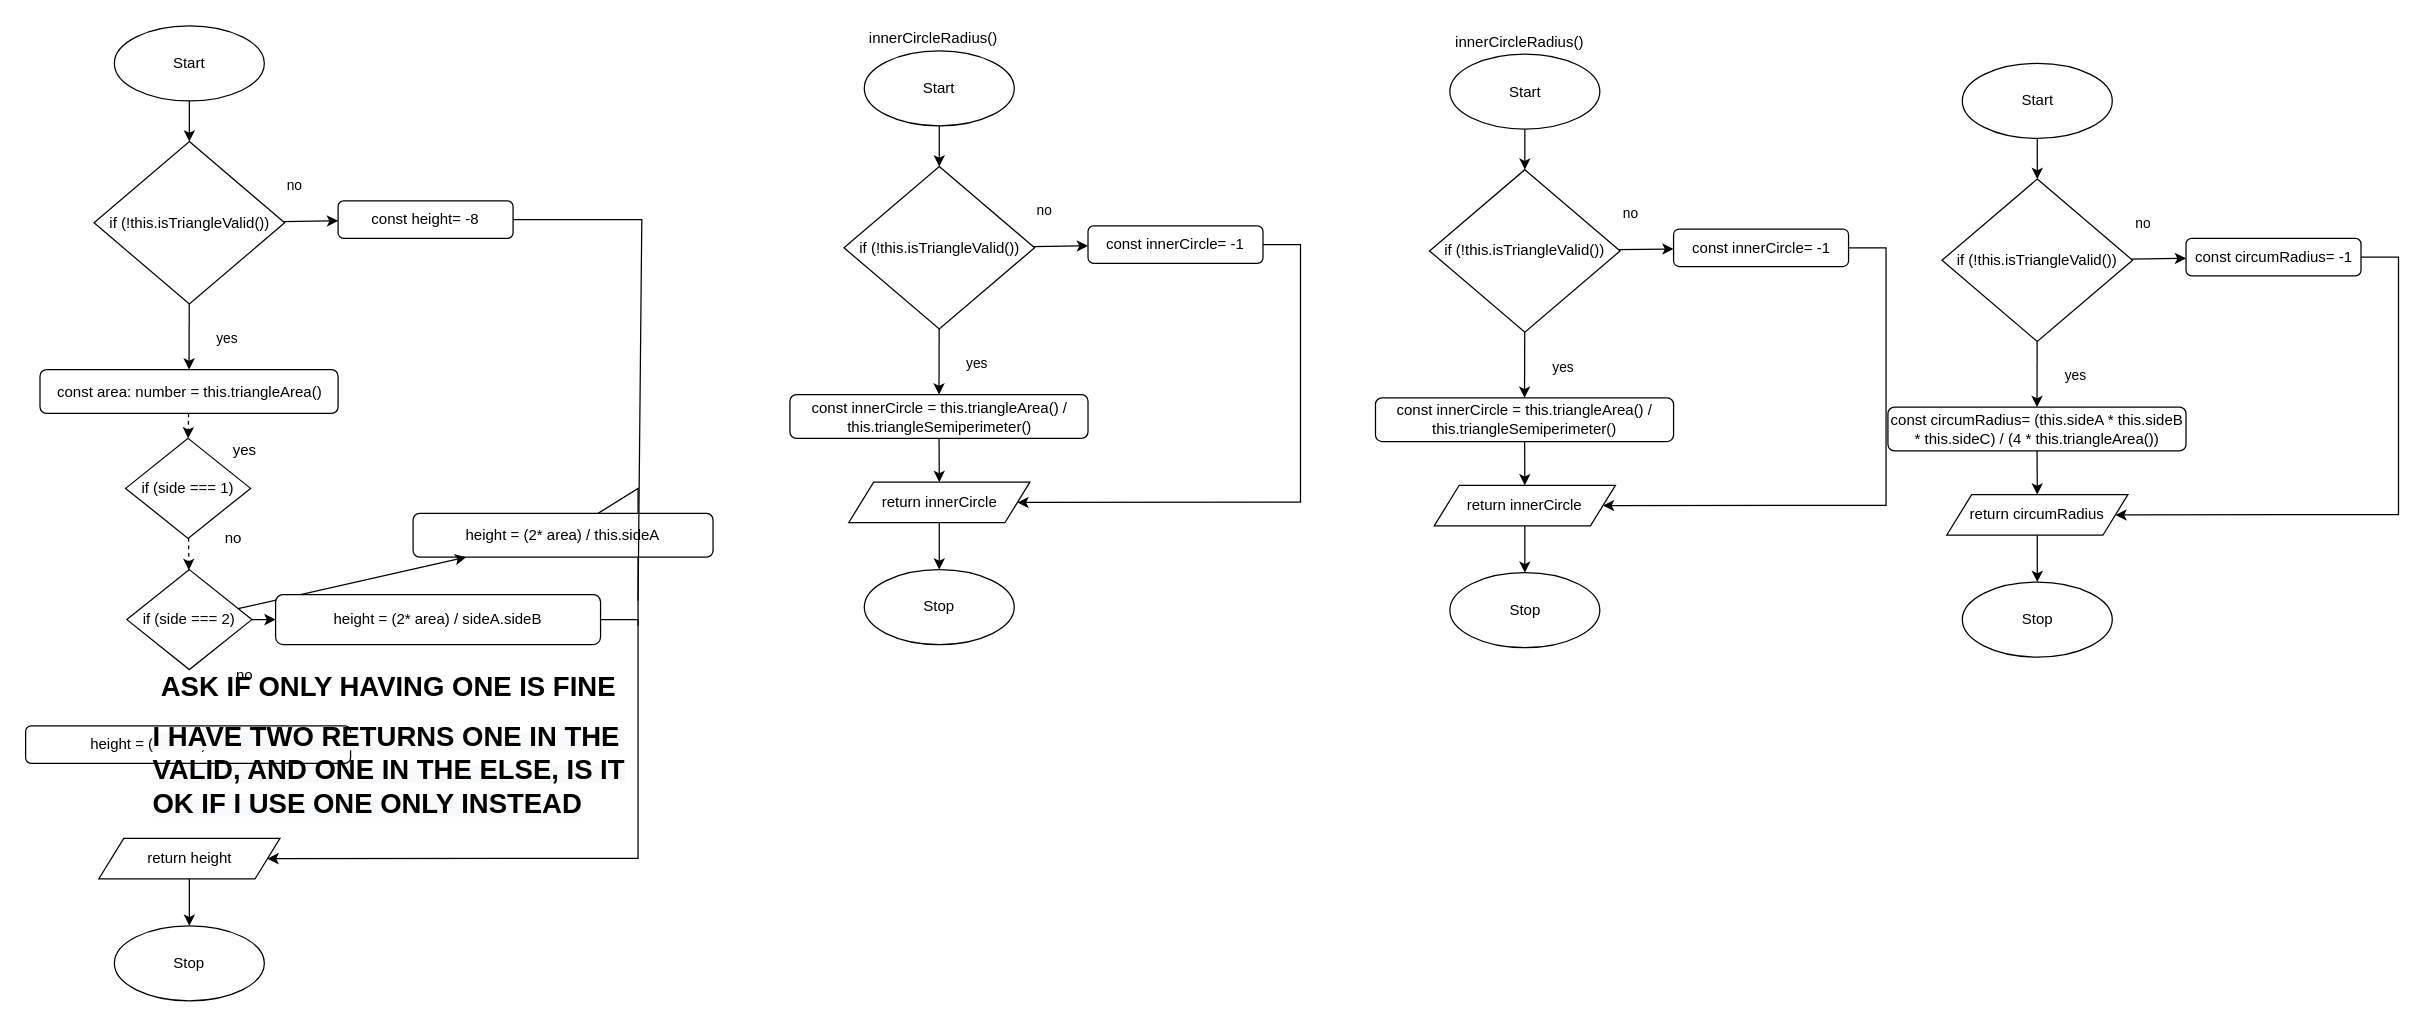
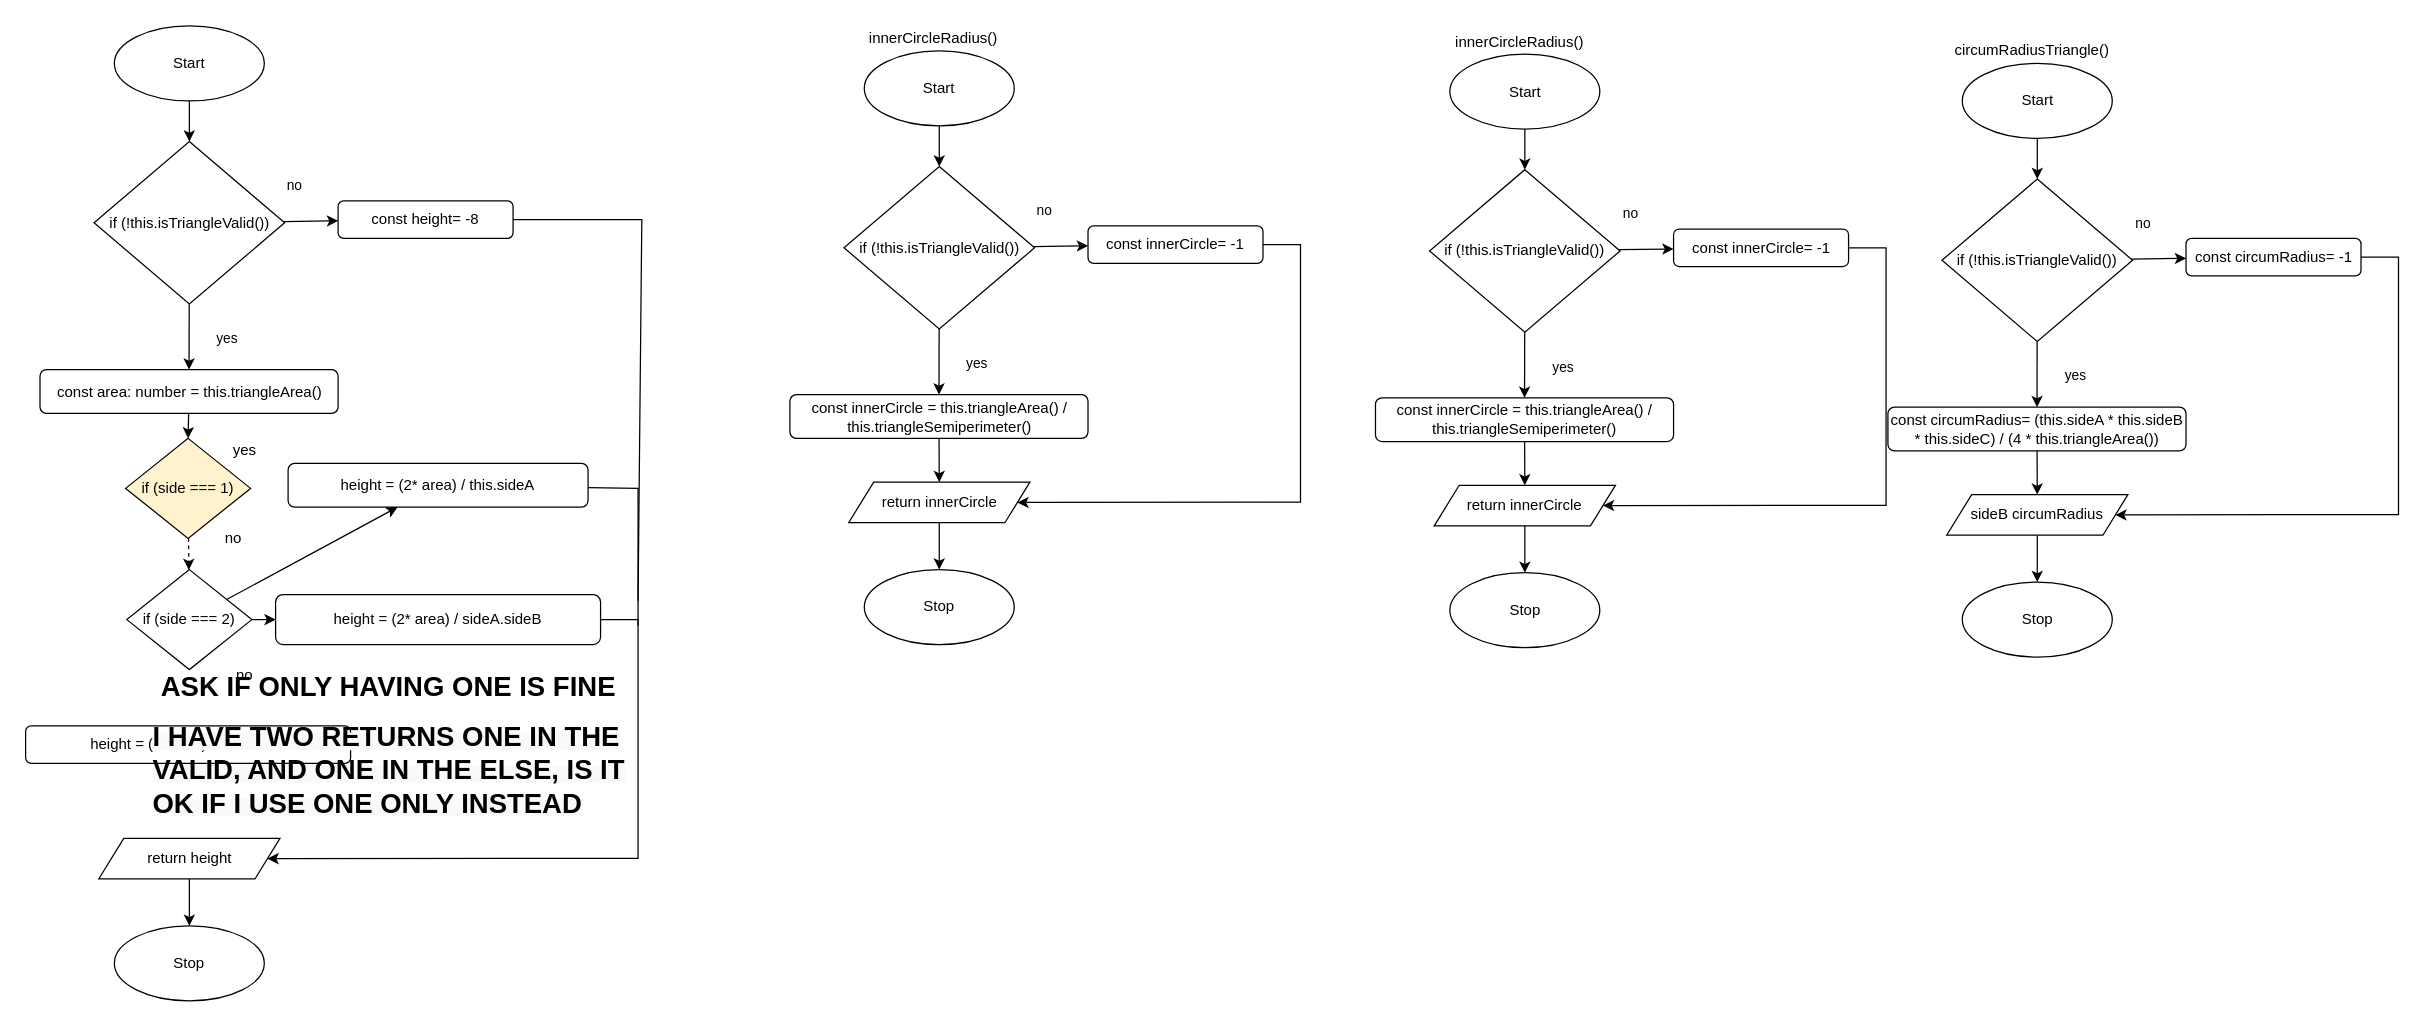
+ <mxCell id="61" value="circumRadiusTriangle()" style="text;html=1;align=center;verticalAlign=middle;resizable=0;points=[];autosize=1;strokeColor=none;fillColor=none;" vertex="1" parent="1"><mxGeometry x="1554.5" y="30" width="140" height="20" as="geometry" /></mxCell>
- <mxCell id="2" style="edgeStyle=none;html=1;entryX=0.5;entryY=0;entryDx=0;entryDy=0;dashed=1;" parent="1" source="3" target="9" edge="1"><mxGeometry relative="1" as="geometry" /></mxCell>
+ <mxCell id="2" style="edgeStyle=none;html=1;entryX=0.5;entryY=0;entryDx=0;entryDy=0;" parent="1" source="3" target="9" edge="1"><mxGeometry relative="1" as="geometry" /></mxCell>
- <mxCell id="9" value="if (side === 1)" style="rhombus;whiteSpace=wrap;html=1;" parent="1" vertex="1"><mxGeometry x="100" y="350" width="100" height="80" as="geometry" /></mxCell>
+ <mxCell id="9" value="if (side === 1)" style="rhombus;whiteSpace=wrap;html=1;fillColor=#fff2cc;" parent="1" vertex="1"><mxGeometry x="100" y="350" width="100" height="80" as="geometry" /></mxCell>
- <mxCell id="68" value="return circumRadius" style="shape=parallelogram;perimeter=parallelogramPerimeter;whiteSpace=wrap;html=1;fixedSize=1;" vertex="1" parent="1"><mxGeometry x="1557" y="395" width="145" height="32.5" as="geometry" /></mxCell>
+ <mxCell id="68" value="sideB circumRadius" style="shape=parallelogram;perimeter=parallelogramPerimeter;whiteSpace=wrap;html=1;fixedSize=1;" vertex="1" parent="1"><mxGeometry x="1557" y="395" width="145" height="32.5" as="geometry" /></mxCell>
- <mxCell id="11" value="height = (2* area) / this.sideA" style="rounded=1;whiteSpace=wrap;html=1;" parent="1" vertex="1"><mxGeometry x="330" y="410" width="240" height="35" as="geometry" /></mxCell>
+ <mxCell id="11" value="height = (2* area) / this.sideA" style="rounded=1;whiteSpace=wrap;html=1;" parent="1" vertex="1"><mxGeometry x="230" y="370" width="240" height="35" as="geometry" /></mxCell>
